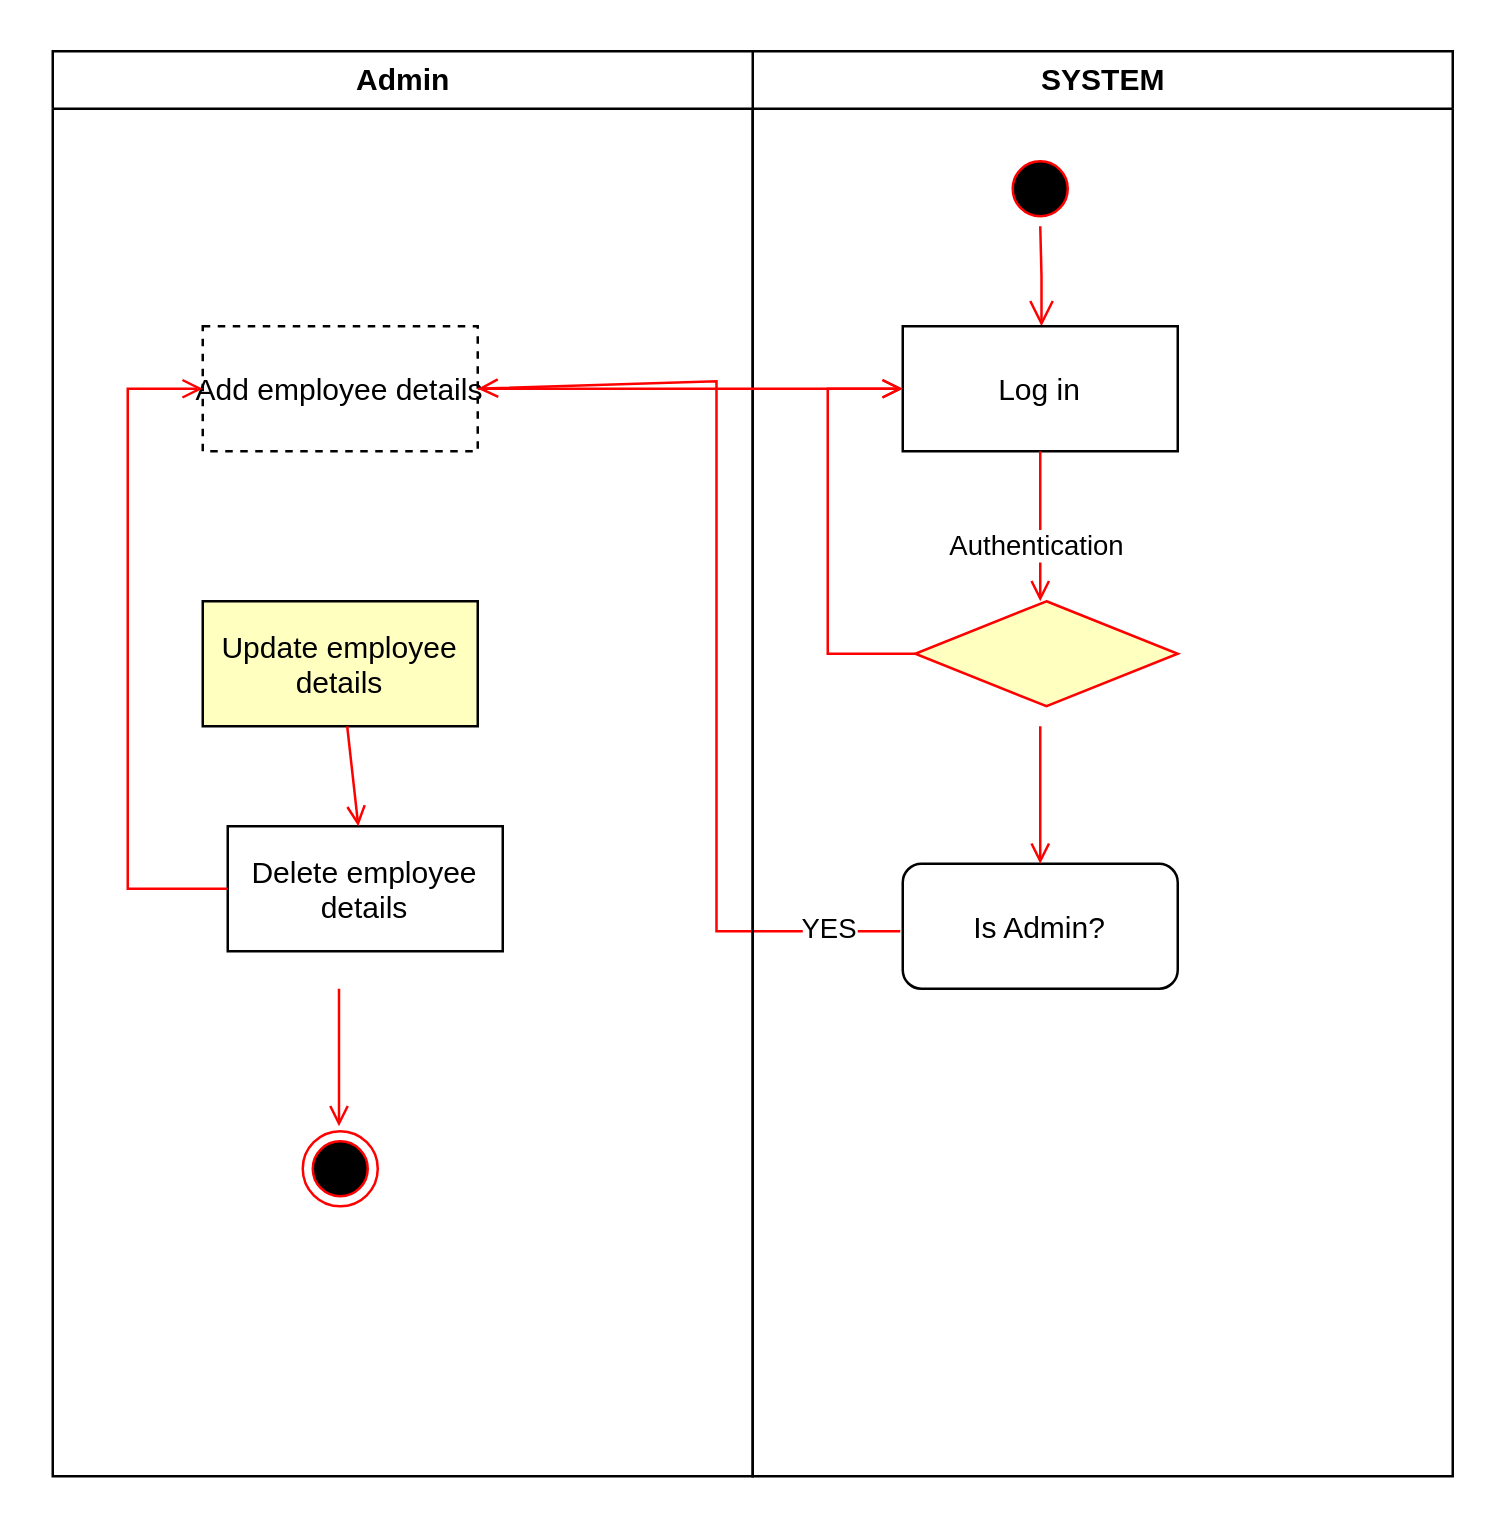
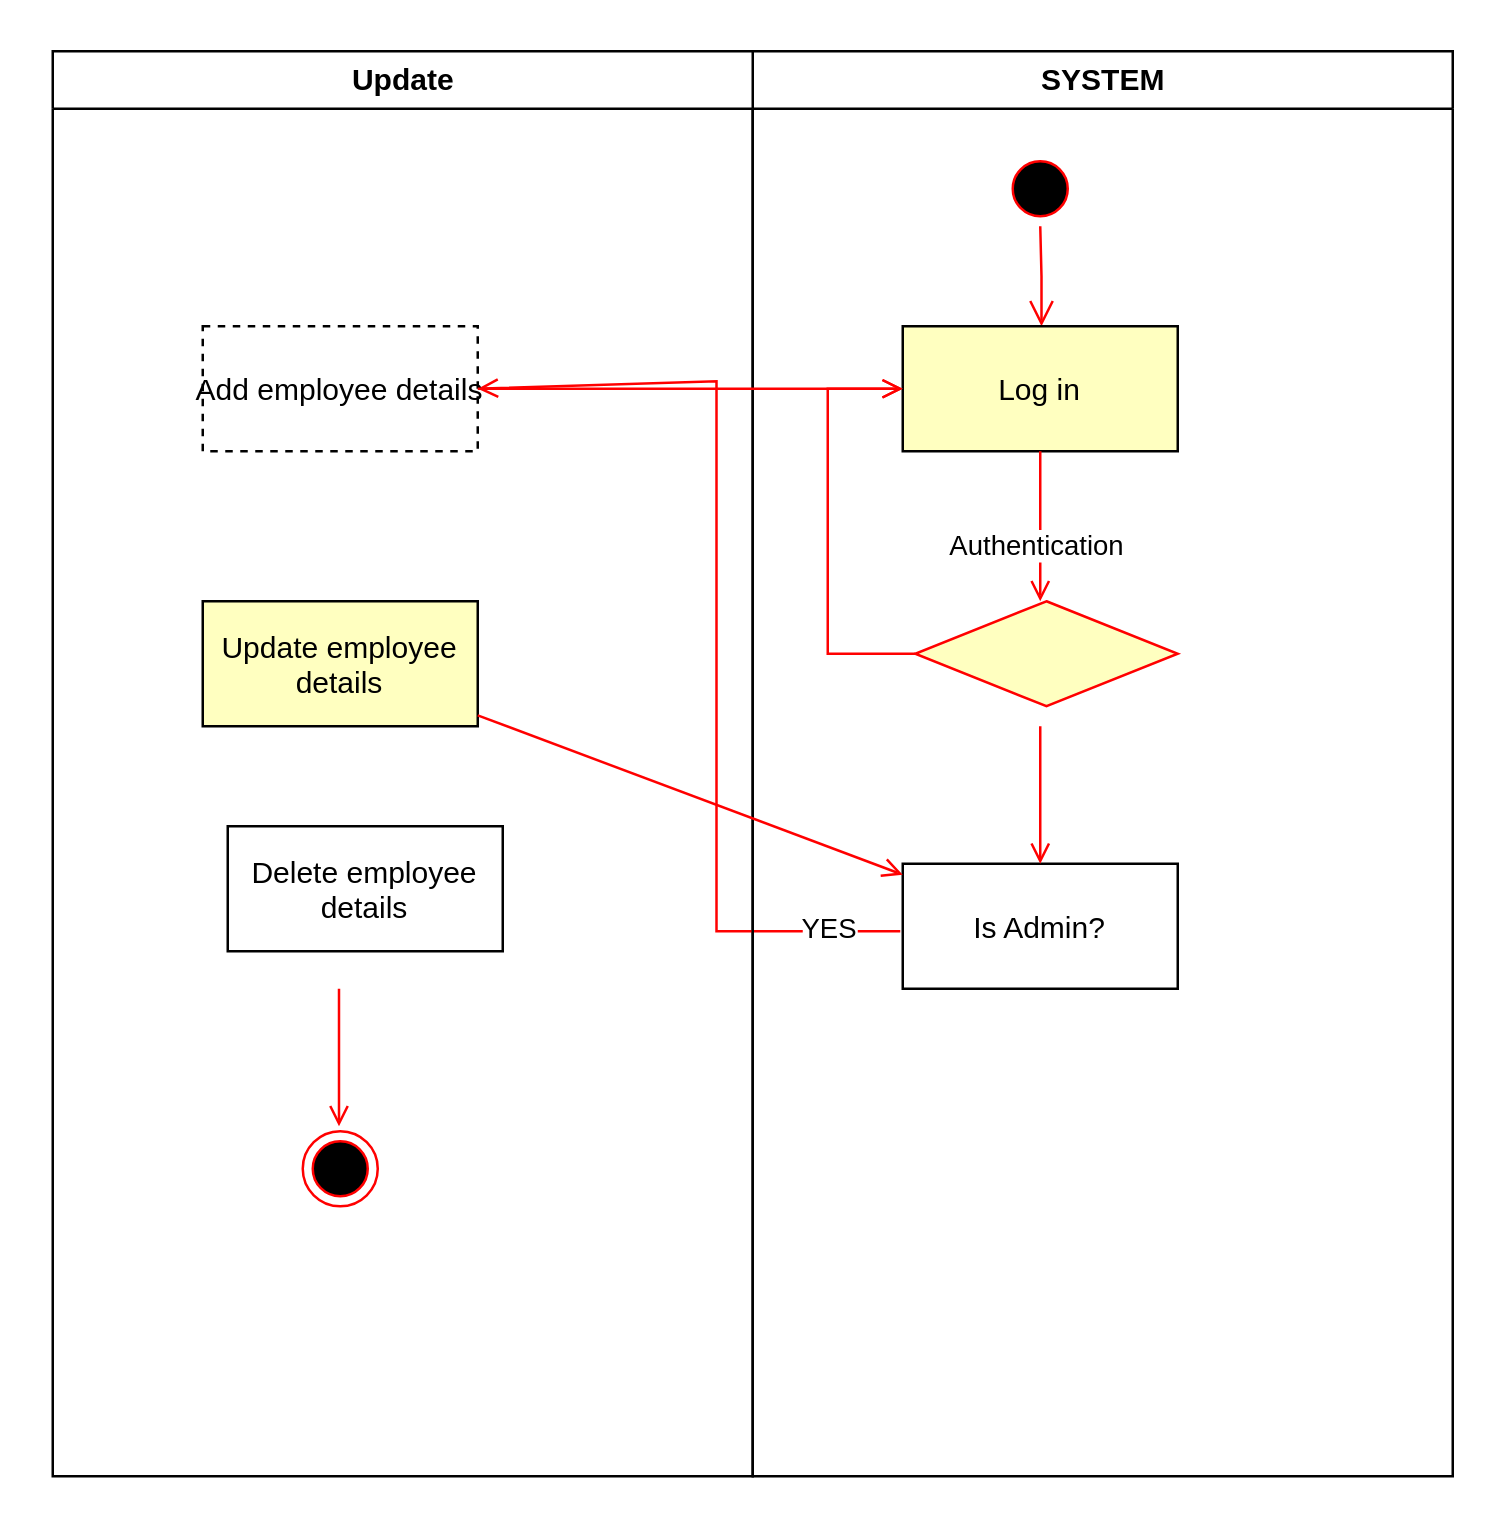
- <mxCell id="14" value="Admin" style="swimlane;whiteSpace=wrap" vertex="1" parent="1"><mxGeometry x="20.5" y="20" width="280" height="570" as="geometry" /></mxCell>
+ <mxCell id="14" value="Update" style="swimlane;whiteSpace=wrap" vertex="1" parent="1"><mxGeometry x="20.5" y="20" width="280" height="570" as="geometry" /></mxCell>
- <mxCell id="5" value="Log in" style="" vertex="1" parent="2"><mxGeometry x="60" y="110" width="110" height="50" as="geometry" /></mxCell>
+ <mxCell id="5" value="Log in" style="fillColor=#ffffc0;" vertex="1" parent="2"><mxGeometry x="60" y="110" width="110" height="50" as="geometry" /></mxCell>
- <mxCell id="20" value="" style="edgeStyle=elbowEdgeStyle;elbow=horizontal;strokeColor=#FF0000;endArrow=open;endFill=1;rounded=0" edge="1" parent="14" source="18" target="15"><mxGeometry width="100" height="100" relative="1" as="geometry"><mxPoint x="160" y="290" as="sourcePoint" /><mxPoint x="260" y="190" as="targetPoint" /><Array as="points"><mxPoint x="30" y="250" /></Array></mxGeometry></mxCell>
- <mxCell id="19" value="" style="endArrow=open;strokeColor=#FF0000;endFill=1;rounded=0" edge="1" parent="14" source="16" target="18"><mxGeometry relative="1" as="geometry" /></mxCell>
+ <mxCell id="19" value="" style="endArrow=open;strokeColor=#FF0000;endFill=1;rounded=0;" edge="1" parent="14" source="16" target="8"><mxGeometry relative="1" as="geometry" /></mxCell>
- <mxCell id="8" value="Is Admin?" style="rounded=1;" vertex="1" parent="2"><mxGeometry x="60" y="325" width="110" height="50" as="geometry" /></mxCell>
+ <mxCell id="8" value="Is Admin?" style="" vertex="1" parent="2"><mxGeometry x="60" y="325" width="110" height="50" as="geometry" /></mxCell>
